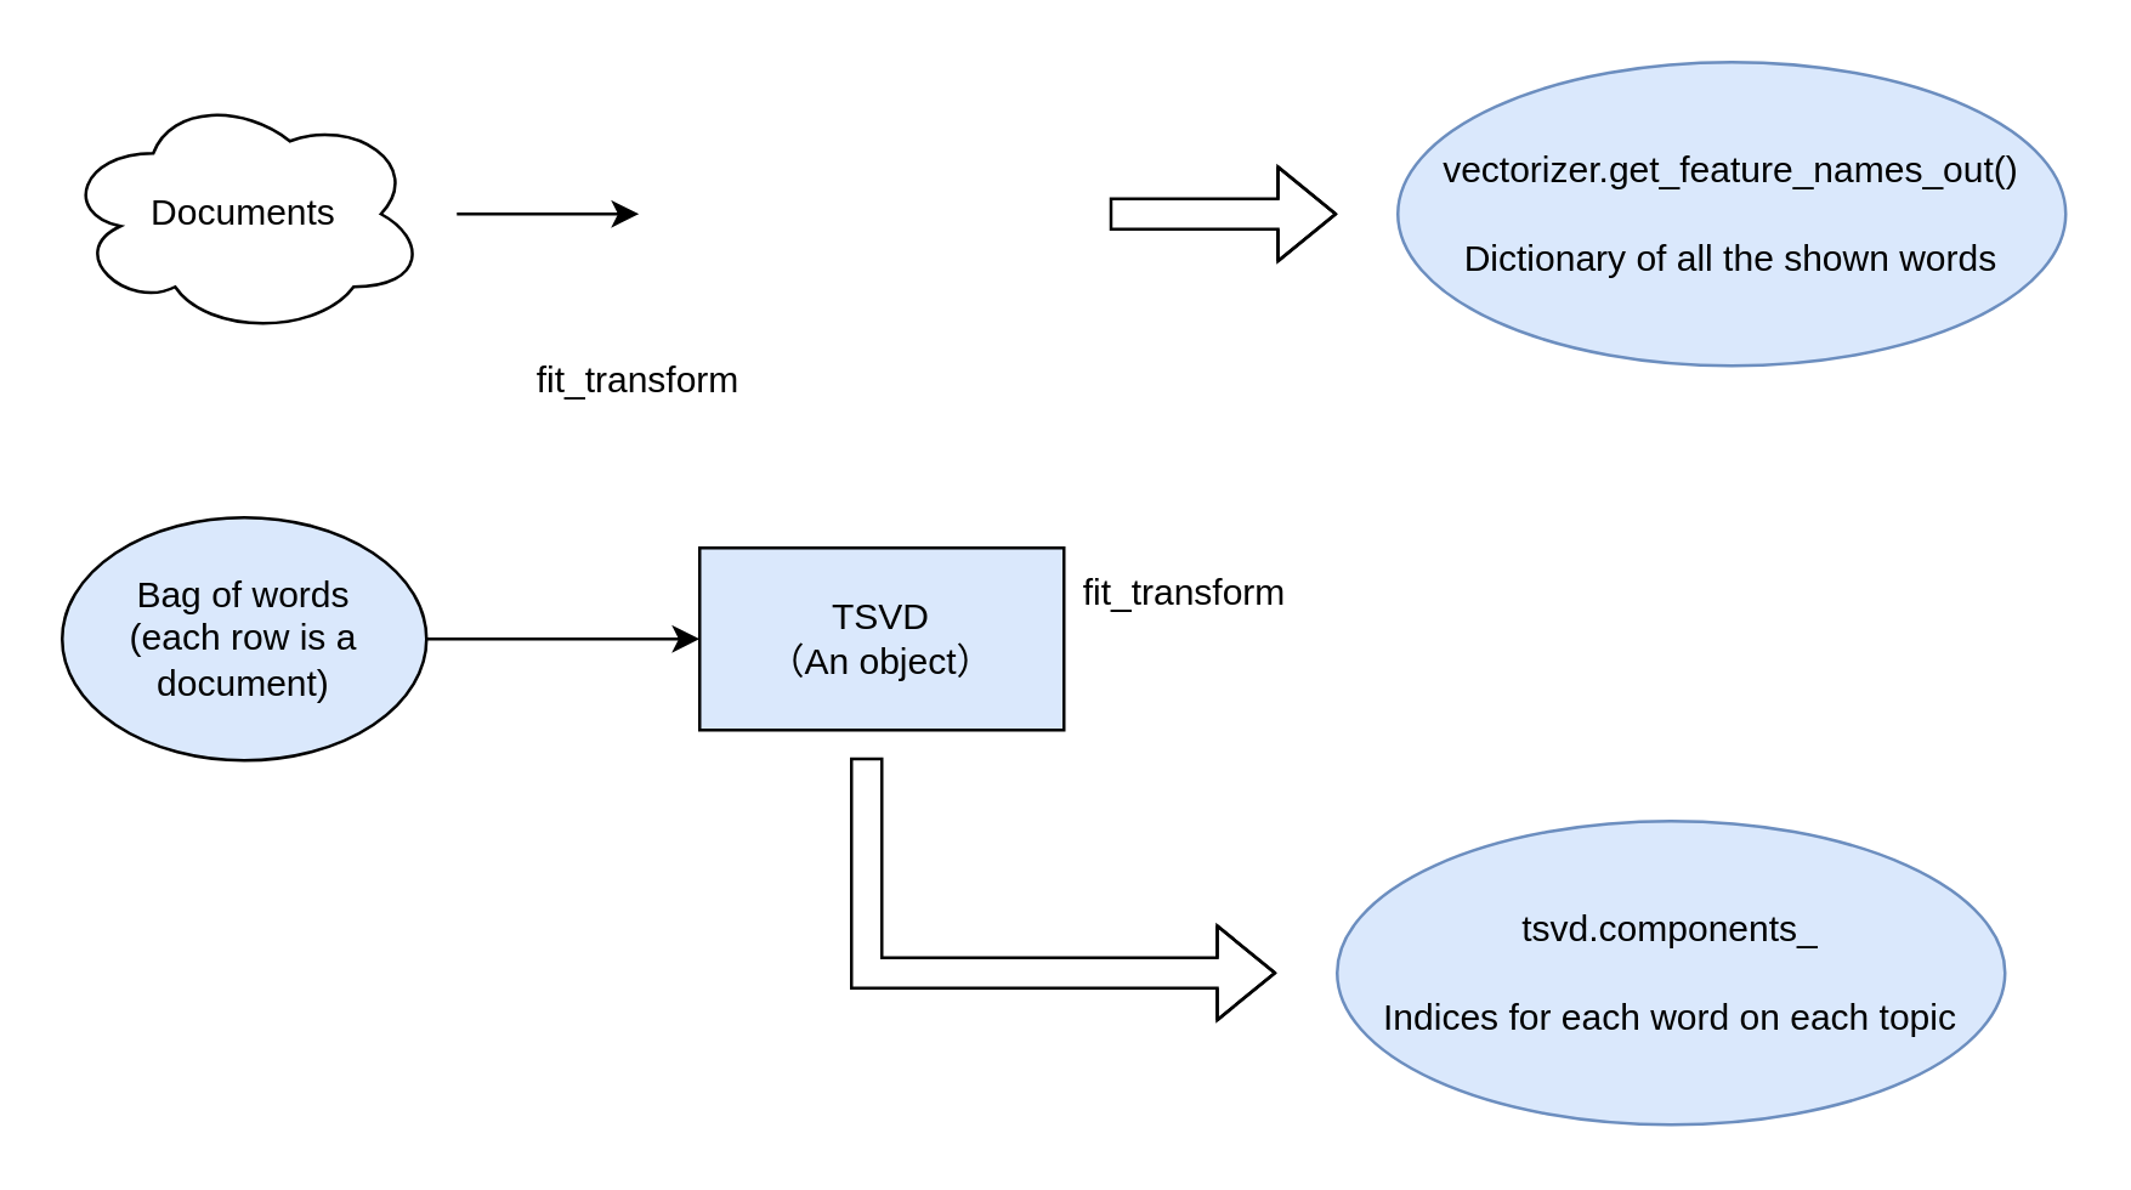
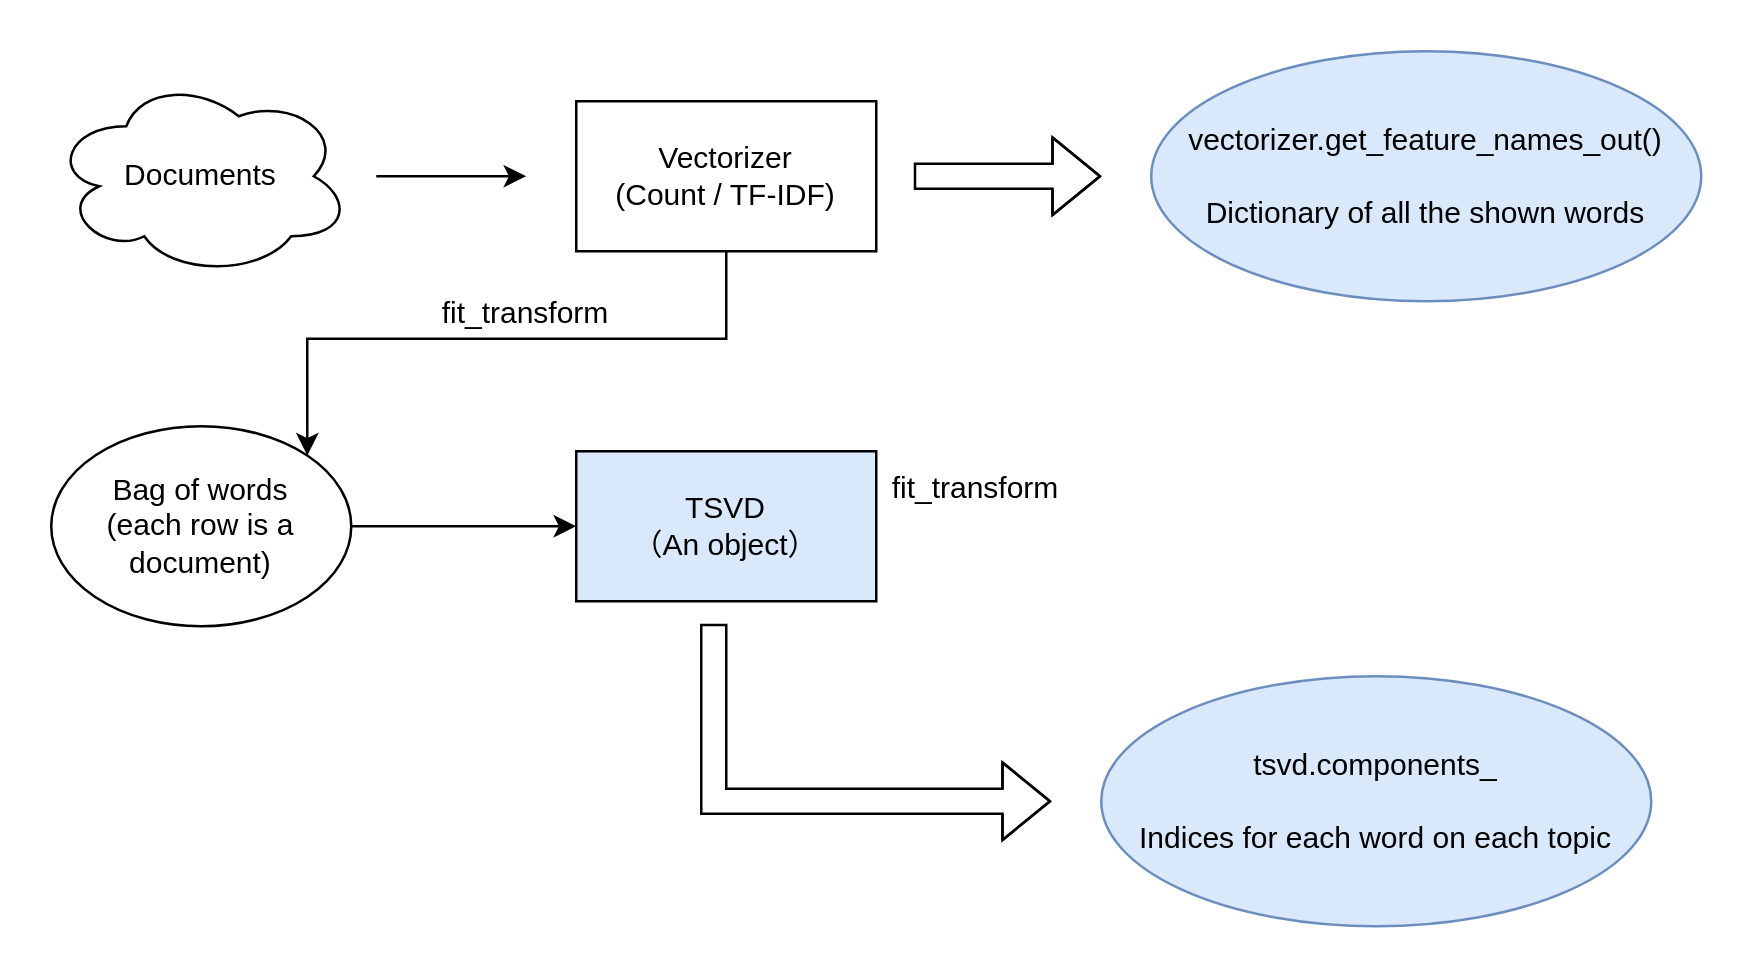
+ <mxCell id="5" value="Vectorizer&lt;br&gt;(Count / TF-IDF)" style="rounded=0;whiteSpace=wrap;html=1;" vertex="1" parent="1"><mxGeometry x="230" y="40" width="120" height="60" as="geometry" /></mxCell>
+ <mxCell id="4" style="edgeStyle=orthogonalEdgeStyle;rounded=0;orthogonalLoop=1;jettySize=auto;html=1;exitX=0.5;exitY=1;exitDx=0;exitDy=0;entryX=1;entryY=0;entryDx=0;entryDy=0;" edge="1" parent="1" source="5" target="7"><mxGeometry relative="1" as="geometry" /></mxCell>
- <mxCell id="7" value="Bag of words&lt;br&gt;(each row is a document)" style="ellipse;whiteSpace=wrap;html=1;fillColor=#dae8fc;" vertex="1" parent="1"><mxGeometry x="20" y="170" width="120" height="80" as="geometry" /></mxCell>
+ <mxCell id="7" value="Bag of words&lt;br&gt;(each row is a document)" style="ellipse;whiteSpace=wrap;html=1;" vertex="1" parent="1"><mxGeometry x="20" y="170" width="120" height="80" as="geometry" /></mxCell>
